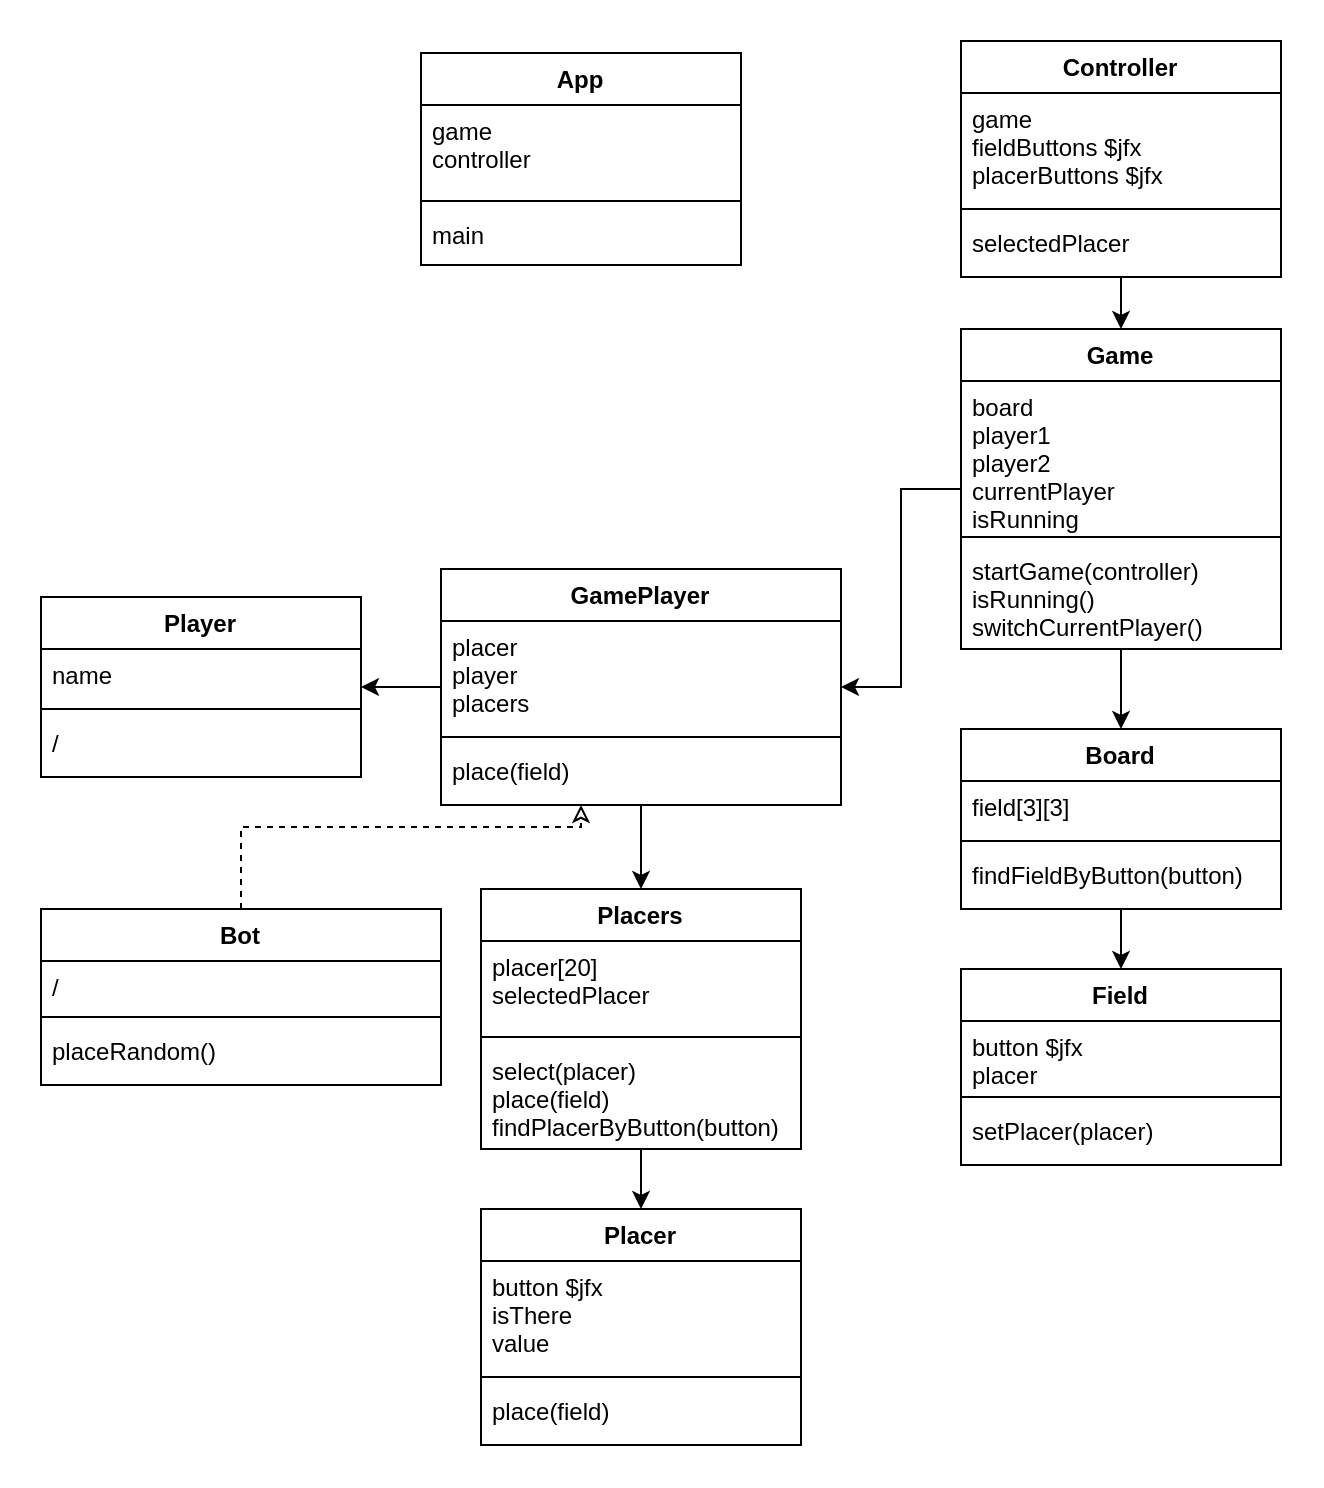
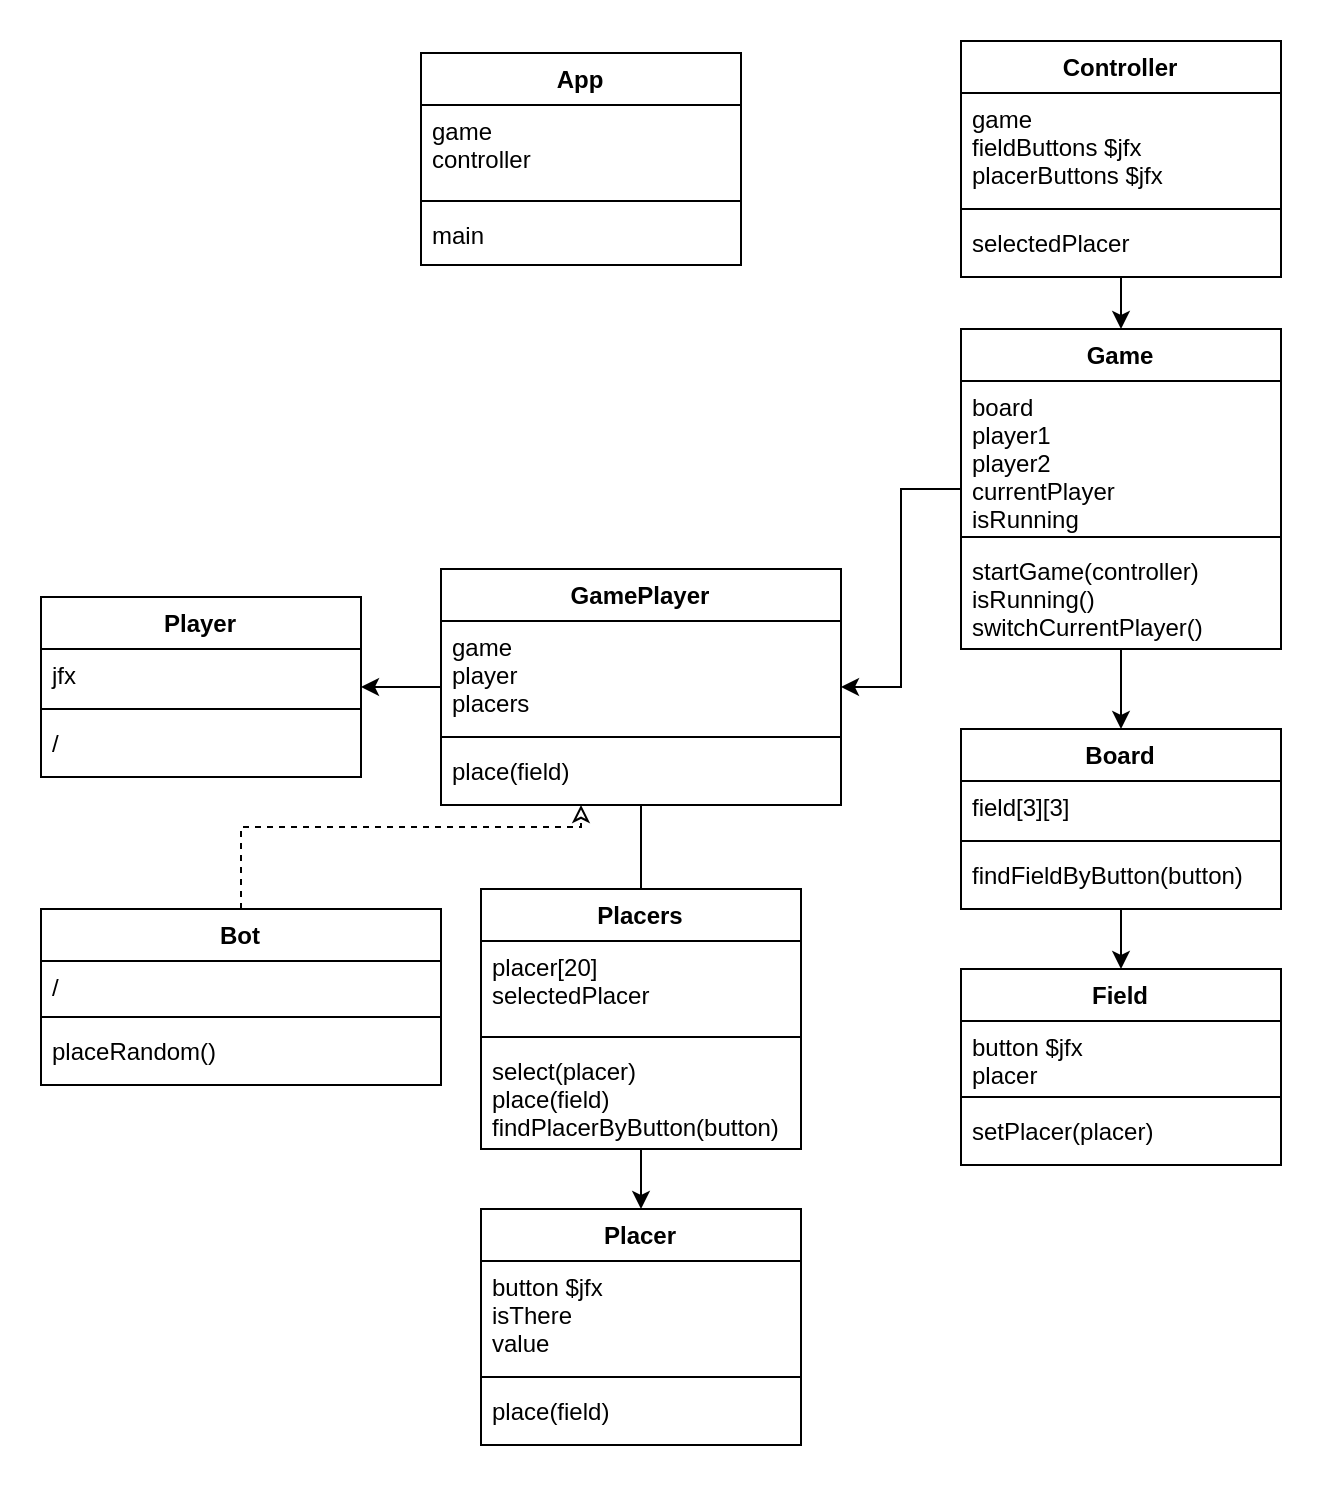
- <mxCell id="9" value="placer&#10;player&#10;placers" style="text;strokeColor=none;fillColor=none;align=left;verticalAlign=top;spacingLeft=4;spacingRight=4;overflow=hidden;rotatable=0;points=[[0,0.5],[1,0.5]];portConstraint=eastwest;" parent="8" vertex="1"><mxGeometry y="26" width="200" height="54" as="geometry" /></mxCell>
+ <mxCell id="9" value="game&#10;player&#10;placers" style="text;strokeColor=none;fillColor=none;align=left;verticalAlign=top;spacingLeft=4;spacingRight=4;overflow=hidden;rotatable=0;points=[[0,0.5],[1,0.5]];portConstraint=eastwest;" parent="8" vertex="1"><mxGeometry y="26" width="200" height="54" as="geometry" /></mxCell>
- <mxCell id="3" value="name" style="text;strokeColor=none;fillColor=none;align=left;verticalAlign=top;spacingLeft=4;spacingRight=4;overflow=hidden;rotatable=0;points=[[0,0.5],[1,0.5]];portConstraint=eastwest;" parent="2" vertex="1"><mxGeometry y="26" width="160" height="26" as="geometry" /></mxCell>
+ <mxCell id="3" value="jfx" style="text;strokeColor=none;fillColor=none;align=left;verticalAlign=top;spacingLeft=4;spacingRight=4;overflow=hidden;rotatable=0;points=[[0,0.5],[1,0.5]];portConstraint=eastwest;" parent="2" vertex="1"><mxGeometry y="26" width="160" height="26" as="geometry" /></mxCell>
- <mxCell id="7" style="edgeStyle=orthogonalEdgeStyle;rounded=0;orthogonalLoop=1;jettySize=auto;html=1;endArrow=classic;endFill=1;" parent="1" source="8" target="32" edge="1"><mxGeometry relative="1" as="geometry" /></mxCell>
+ <mxCell id="7" style="edgeStyle=orthogonalEdgeStyle;rounded=0;orthogonalLoop=1;jettySize=auto;html=1;endArrow=none;endFill=1;" parent="1" source="8" target="32" edge="1"><mxGeometry relative="1" as="geometry" /></mxCell>
